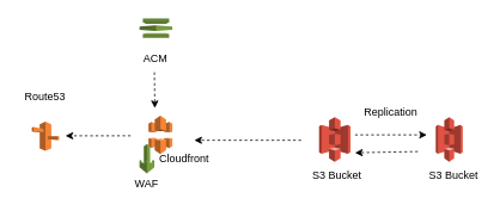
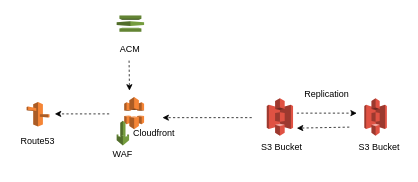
- <mxCell id="10" value="Route53" style="text;html=1;align=center;verticalAlign=middle;whiteSpace=wrap;rounded=0;" vertex="1" parent="1"><mxGeometry x="20.25" y="92.75" width="60" height="30" as="geometry" /></mxCell>
+ <mxCell id="10" value="Route53" style="text;html=1;align=center;verticalAlign=middle;whiteSpace=wrap;rounded=0;" vertex="1" parent="1"><mxGeometry x="20.25" y="172.75" width="60" height="30" as="geometry" /></mxCell>
